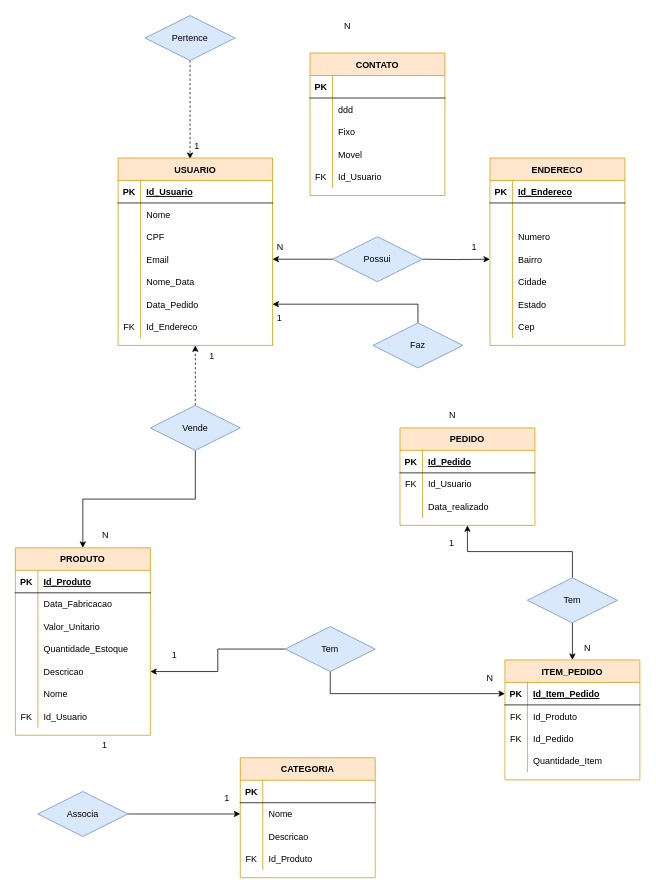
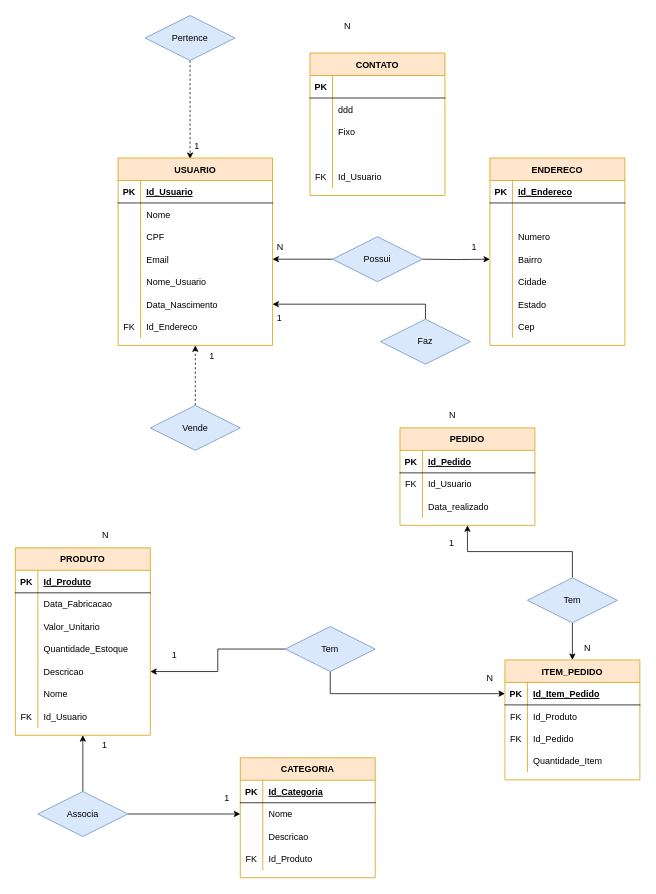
- <mxCell id="63" value="Movel" style="shape=partialRectangle;connectable=0;fillColor=none;top=0;left=0;bottom=0;right=0;align=left;spacingLeft=6;overflow=hidden;" parent="61" vertex="1"><mxGeometry x="30" width="150" height="30" as="geometry" /></mxCell>
- <mxCell id="45" value="Nome_Data" style="shape=partialRectangle;connectable=0;fillColor=none;top=0;left=0;bottom=0;right=0;align=left;spacingLeft=6;overflow=hidden;" parent="43" vertex="1"><mxGeometry x="30" width="176" height="30" as="geometry" /></mxCell>
+ <mxCell id="45" value="Nome_Usuario" style="shape=partialRectangle;connectable=0;fillColor=none;top=0;left=0;bottom=0;right=0;align=left;spacingLeft=6;overflow=hidden;" parent="43" vertex="1"><mxGeometry x="30" width="176" height="30" as="geometry" /></mxCell>
- <mxCell id="48" value="Data_Pedido" style="shape=partialRectangle;connectable=0;fillColor=none;top=0;left=0;bottom=0;right=0;align=left;spacingLeft=6;overflow=hidden;" parent="46" vertex="1"><mxGeometry x="30" width="176" height="30" as="geometry" /></mxCell>
+ <mxCell id="48" value="Data_Nascimento" style="shape=partialRectangle;connectable=0;fillColor=none;top=0;left=0;bottom=0;right=0;align=left;spacingLeft=6;overflow=hidden;" parent="46" vertex="1"><mxGeometry x="30" width="176" height="30" as="geometry" /></mxCell>
- <mxCell id="88" value="Faz" style="shape=rhombus;perimeter=rhombusPerimeter;whiteSpace=wrap;html=1;align=center;fillColor=#dae8fc;strokeColor=#6c8ebf;" parent="1" vertex="1"><mxGeometry x="497" y="430" width="120" height="60" as="geometry" /></mxCell>
+ <mxCell id="88" value="Faz" style="shape=rhombus;perimeter=rhombusPerimeter;whiteSpace=wrap;html=1;align=center;fillColor=#dae8fc;strokeColor=#6c8ebf;" parent="1" vertex="1"><mxGeometry x="507" y="425" width="120" height="60" as="geometry" /></mxCell>
- <mxCell id="124" style="edgeStyle=orthogonalEdgeStyle;rounded=0;orthogonalLoop=1;jettySize=auto;html=1;entryX=0.5;entryY=0;entryDx=0;entryDy=0;" edge="1" parent="1" source="126" target="129"><mxGeometry relative="1" as="geometry" /></mxCell>
+ <mxCell id="69" style="edgeStyle=orthogonalEdgeStyle;rounded=0;orthogonalLoop=1;jettySize=auto;html=1;entryX=0.5;entryY=1;entryDx=0;entryDy=0;" parent="1" source="71" edge="1" target="129"><mxGeometry relative="1" as="geometry"><mxPoint x="253" y="820" as="targetPoint" /></mxGeometry></mxCell>
+ <mxCell id="75" value="Id_Categoria" style="shape=partialRectangle;connectable=0;fillColor=none;top=0;left=0;bottom=0;right=0;align=left;spacingLeft=6;fontStyle=5;overflow=hidden;" parent="73" vertex="1"><mxGeometry x="30" width="150" height="30" as="geometry" /></mxCell>
